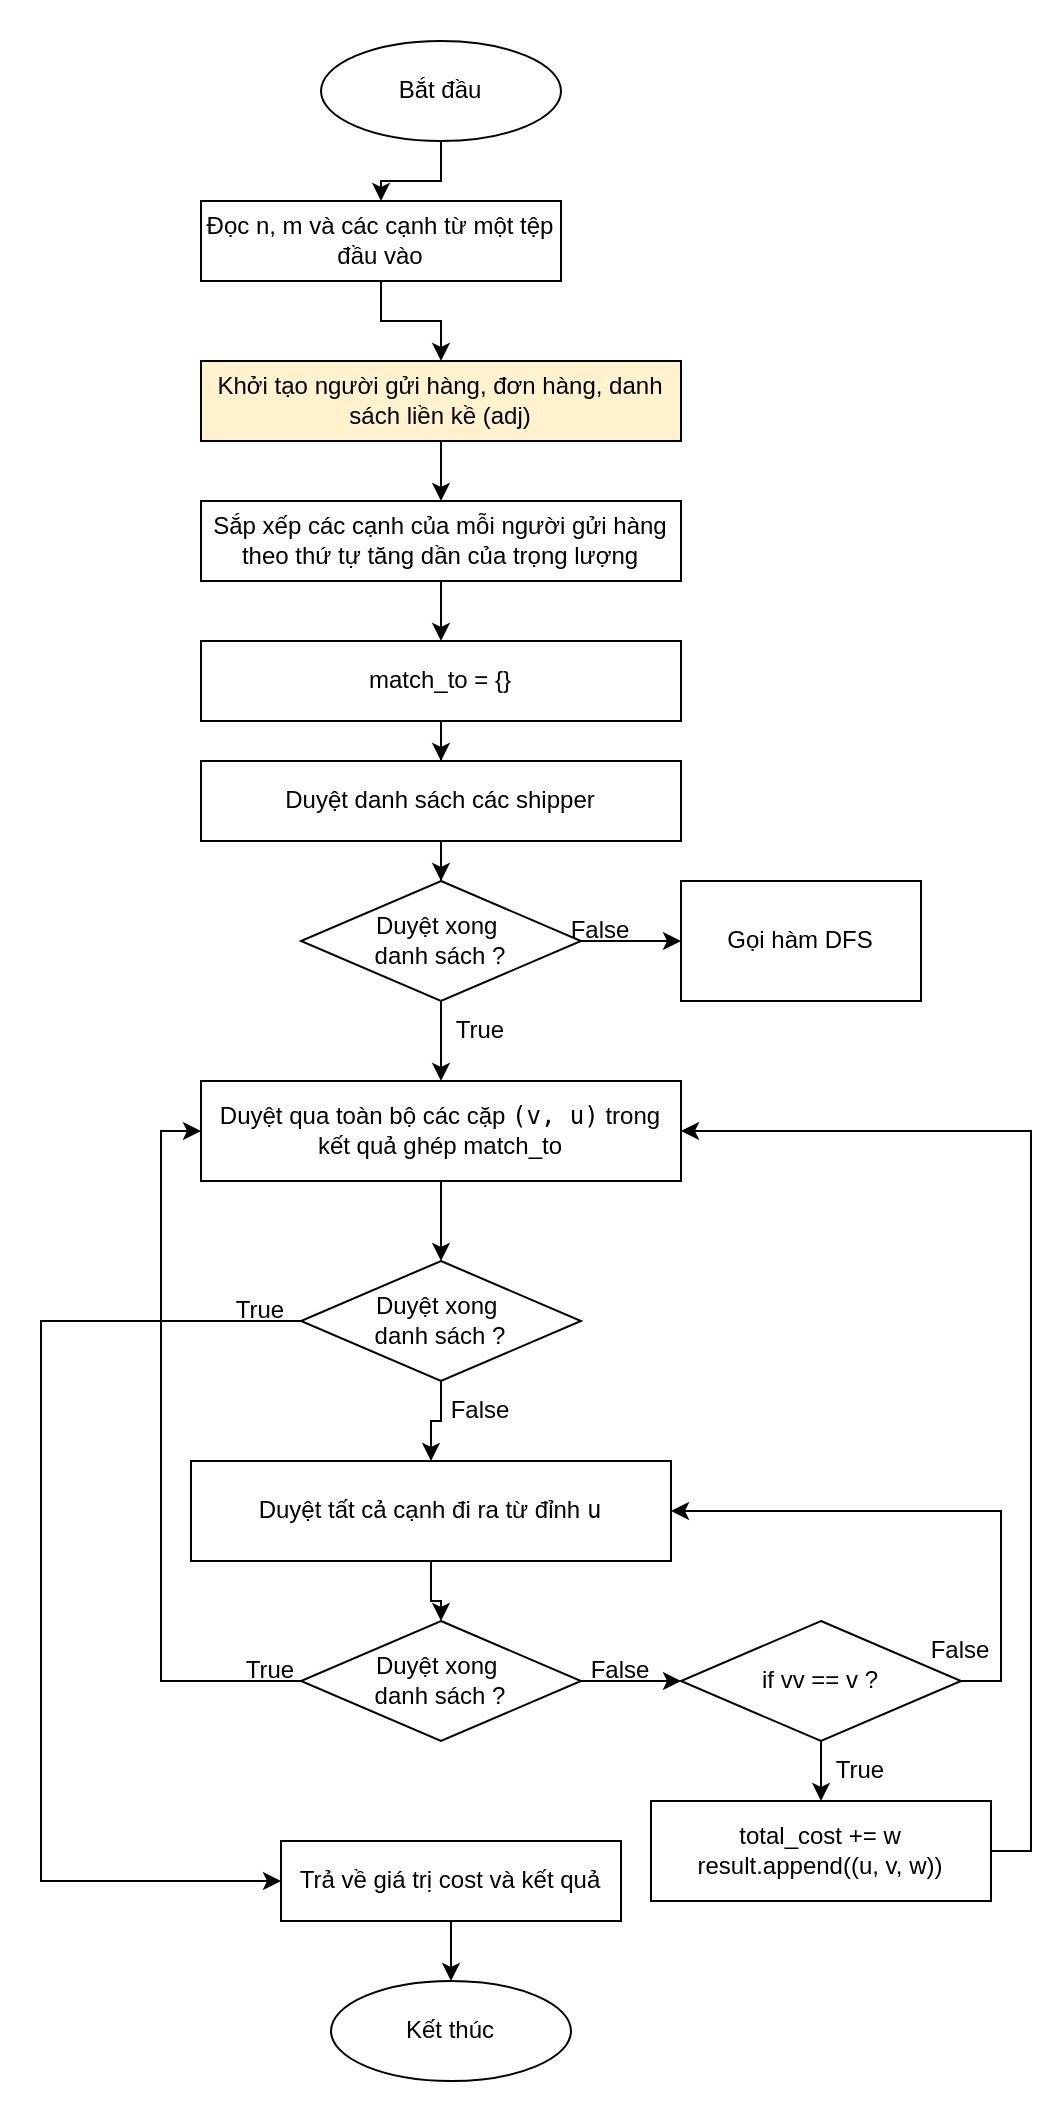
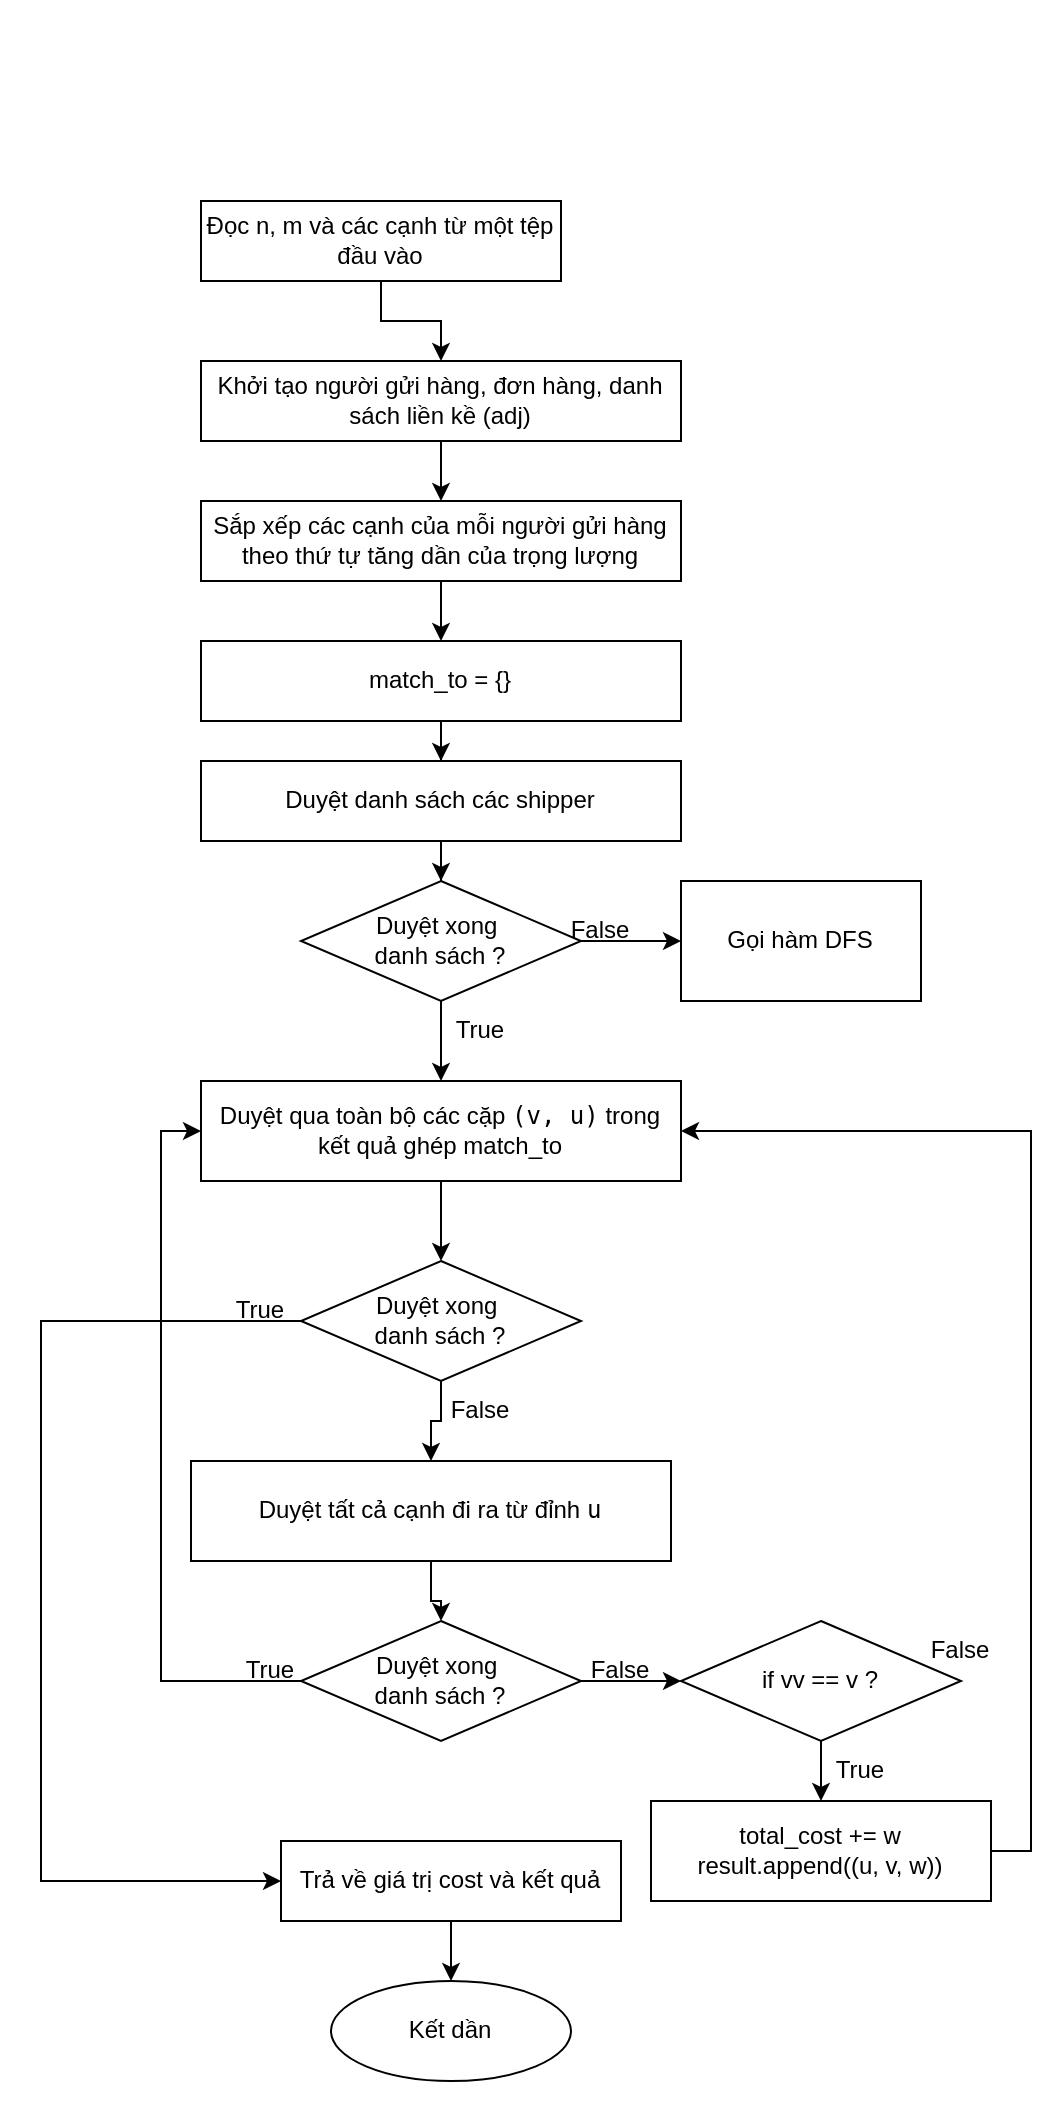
- <mxCell id="3" value="Bắt đầu" style="ellipse;whiteSpace=wrap;html=1;" vertex="1" parent="1"><mxGeometry x="160" y="20" width="120" height="50" as="geometry" /></mxCell>
- <mxCell id="2" value="" style="edgeStyle=orthogonalEdgeStyle;rounded=0;orthogonalLoop=1;jettySize=auto;html=1;" edge="1" parent="1" source="3" target="5"><mxGeometry relative="1" as="geometry" /></mxCell>
- <mxCell id="7" value="Khởi tạo người gửi hàng, đơn hàng, danh sách liền kề (adj)" style="rounded=0;whiteSpace=wrap;html=1;fillColor=#fff2cc;" vertex="1" parent="1"><mxGeometry x="100" y="180" width="240" height="40" as="geometry" /></mxCell>
+ <mxCell id="7" value="Khởi tạo người gửi hàng, đơn hàng, danh sách liền kề (adj)" style="rounded=0;whiteSpace=wrap;html=1;" vertex="1" parent="1"><mxGeometry x="100" y="180" width="240" height="40" as="geometry" /></mxCell>
- <mxCell id="29" style="edgeStyle=orthogonalEdgeStyle;rounded=0;orthogonalLoop=1;jettySize=auto;html=1;exitX=1;exitY=0.5;exitDx=0;exitDy=0;entryX=1;entryY=0.5;entryDx=0;entryDy=0;" edge="1" parent="1" source="30" target="24"><mxGeometry relative="1" as="geometry" /></mxCell>
- <mxCell id="35" value="Kết thúc" style="ellipse;whiteSpace=wrap;html=1;" vertex="1" parent="1"><mxGeometry x="165" y="990" width="120" height="50" as="geometry" /></mxCell>
+ <mxCell id="35" value="Kết dần" style="ellipse;whiteSpace=wrap;html=1;" vertex="1" parent="1"><mxGeometry x="165" y="990" width="120" height="50" as="geometry" /></mxCell>
